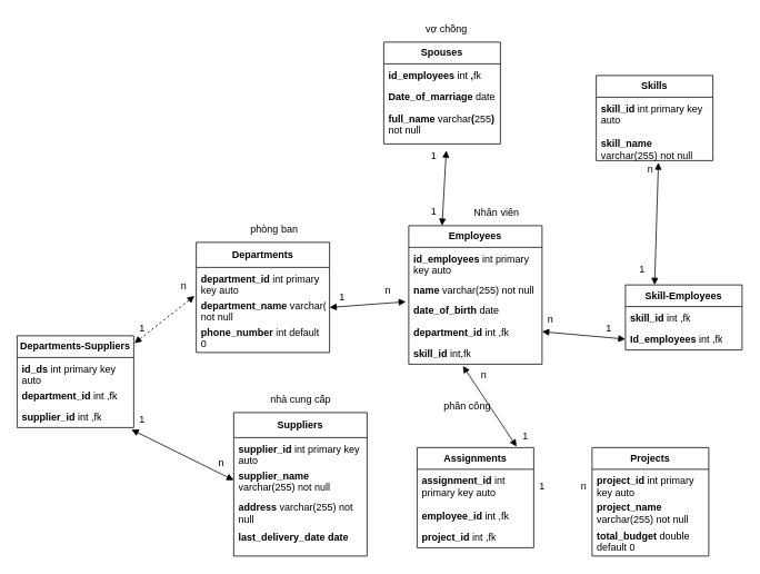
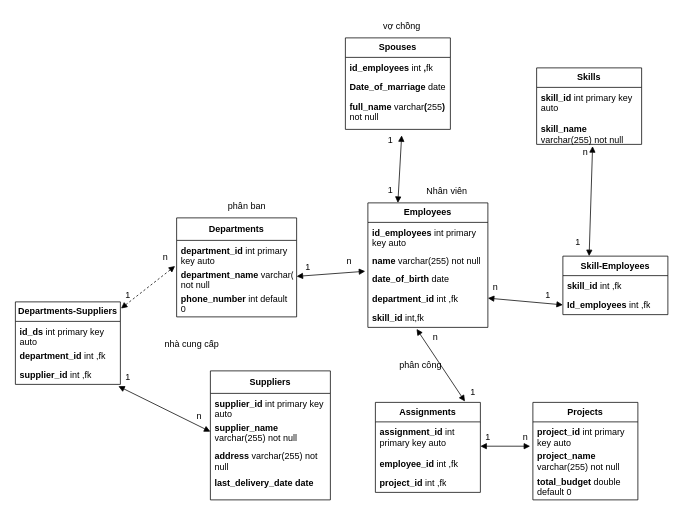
- <mxCell id="17" value="phòng ban&amp;nbsp;" style="text;html=1;align=center;verticalAlign=middle;resizable=0;points=[];autosize=1;strokeColor=none;fillColor=none;" parent="1" vertex="1"><mxGeometry x="290" y="260" width="80" height="30" as="geometry" /></mxCell>
+ <mxCell id="17" value="phân ban&amp;nbsp;" style="text;html=1;align=center;verticalAlign=middle;resizable=0;points=[];autosize=1;strokeColor=none;fillColor=none;" parent="1" vertex="1"><mxGeometry x="290" y="260" width="80" height="30" as="geometry" /></mxCell>
- <mxCell id="37" value="nhà cung cấp" style="text;html=1;align=center;verticalAlign=middle;resizable=0;points=[];autosize=1;strokeColor=none;fillColor=none;" parent="1" vertex="1"><mxGeometry x="310" y="464" width="100" height="30" as="geometry" /></mxCell>
+ <mxCell id="37" value="nhà cung cấp" style="text;html=1;align=center;verticalAlign=middle;resizable=0;points=[];autosize=1;strokeColor=none;fillColor=none;" parent="1" vertex="1"><mxGeometry x="205" y="444" width="100" height="30" as="geometry" /></mxCell>
+ <mxCell id="36" value="" style="endArrow=block;startArrow=block;endFill=1;startFill=1;html=1;rounded=0;entryX=-0.026;entryY=0.013;entryDx=0;entryDy=0;entryPerimeter=0;exitX=1;exitY=0.772;exitDx=0;exitDy=0;exitPerimeter=0;" parent="1" source="31" target="28" edge="1"><mxGeometry width="160" relative="1" as="geometry"><mxPoint x="350" y="480" as="sourcePoint" /><mxPoint x="510" y="480" as="targetPoint" /></mxGeometry></mxCell>
